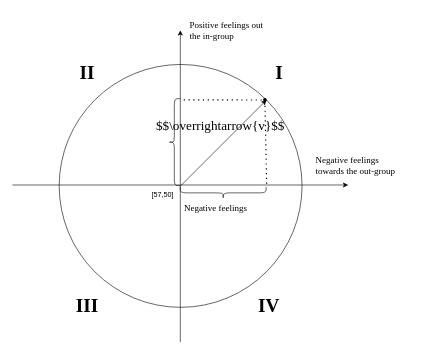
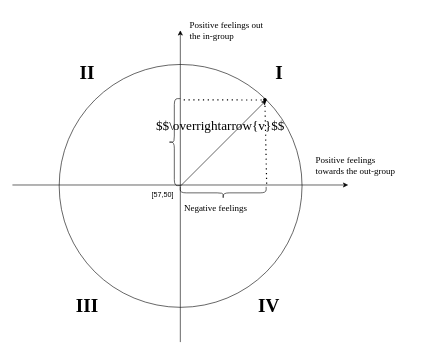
- <mxCell id="6" value="Negative feelings &#10;towards the out-group" style="text;strokeColor=none;fillColor=none;align=left;verticalAlign=middle;spacingLeft=4;spacingRight=4;overflow=hidden;points=[[0,0.5],[1,0.5]];portConstraint=eastwest;rotatable=0;fontSize=15;fontFamily=CMU Serif;" parent="1" vertex="1"><mxGeometry x="520" y="250" width="163" height="50" as="geometry" /></mxCell>
+ <mxCell id="6" value="Positive feelings &#10;towards the out-group" style="text;strokeColor=none;fillColor=none;align=left;verticalAlign=middle;spacingLeft=4;spacingRight=4;overflow=hidden;points=[[0,0.5],[1,0.5]];portConstraint=eastwest;rotatable=0;fontSize=15;fontFamily=CMU Serif;" parent="1" vertex="1"><mxGeometry x="520" y="250" width="163" height="50" as="geometry" /></mxCell>
